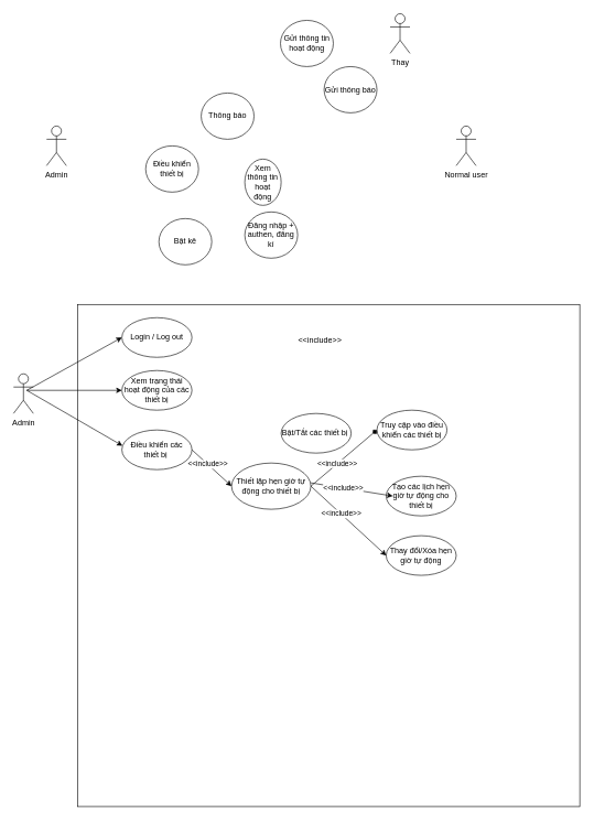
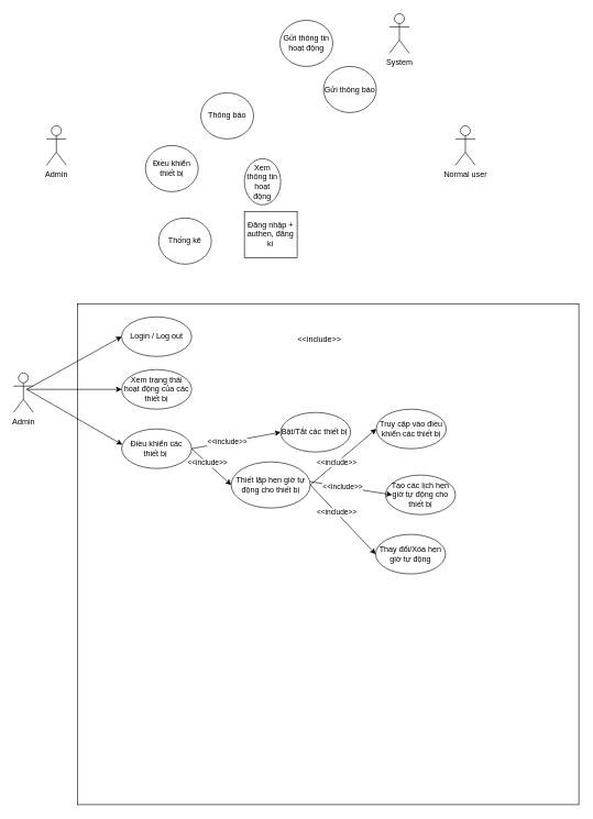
- <mxCell id="10" value="Thay&lt;br&gt;" style="shape=umlActor;verticalLabelPosition=bottom;verticalAlign=top;html=1;outlineConnect=0;" parent="1" vertex="1"><mxGeometry x="590" y="20" width="30" height="60" as="geometry" /></mxCell>
+ <mxCell id="10" value="System&lt;br&gt;" style="shape=umlActor;verticalLabelPosition=bottom;verticalAlign=top;html=1;outlineConnect=0;" parent="1" vertex="1"><mxGeometry x="590" y="20" width="30" height="60" as="geometry" /></mxCell>
- <mxCell id="4" value="Đăng nhập + authen, đăng kí" style="ellipse;whiteSpace=wrap;html=1;" parent="1" vertex="1"><mxGeometry x="370" y="320" width="80" height="70" as="geometry" /></mxCell>
+ <mxCell id="4" value="Đăng nhập + authen, đăng kí" style="whiteSpace=wrap;html=1;rounded=0;" parent="1" vertex="1"><mxGeometry x="370" y="320" width="80" height="70" as="geometry" /></mxCell>
- <mxCell id="8" value="Bật kê" style="ellipse;whiteSpace=wrap;html=1;" parent="1" vertex="1"><mxGeometry x="240" y="330" width="80" height="70" as="geometry" /></mxCell>
+ <mxCell id="8" value="Thống kê" style="ellipse;whiteSpace=wrap;html=1;" parent="1" vertex="1"><mxGeometry x="240" y="330" width="80" height="70" as="geometry" /></mxCell>
- <mxCell id="28" value="&amp;lt;&amp;lt;include&amp;gt;&amp;gt;" style="endArrow=diamond;html=1;rounded=0;exitX=1;exitY=0.5;exitDx=0;exitDy=0;entryX=0;entryY=0.5;entryDx=0;entryDy=0;" edge="1" parent="1" source="18" target="19"><mxGeometry x="-0.2" width="50" height="50" relative="1" as="geometry"><mxPoint x="300" y="690" as="sourcePoint" /><mxPoint x="360" y="630" as="targetPoint" /><Array as="points" /><mxPoint as="offset" /></mxGeometry></mxCell>
+ <mxCell id="28" value="&amp;lt;&amp;lt;include&amp;gt;&amp;gt;" style="endArrow=classic;html=1;rounded=0;exitX=1;exitY=0.5;exitDx=0;exitDy=0;entryX=0;entryY=0.5;entryDx=0;entryDy=0;" edge="1" parent="1" source="18" target="19"><mxGeometry x="-0.2" width="50" height="50" relative="1" as="geometry"><mxPoint x="300" y="690" as="sourcePoint" /><mxPoint x="360" y="630" as="targetPoint" /><Array as="points" /><mxPoint as="offset" /></mxGeometry></mxCell>
+ <mxCell id="27" value="&amp;lt;&amp;lt;include&amp;gt;&amp;gt;" style="endArrow=classic;html=1;rounded=0;exitX=1;exitY=0.5;exitDx=0;exitDy=0;entryX=0;entryY=0.5;entryDx=0;entryDy=0;" edge="1" parent="1" source="16" target="17"><mxGeometry x="-0.2" width="50" height="50" relative="1" as="geometry"><mxPoint x="450" y="690" as="sourcePoint" /><mxPoint x="500" y="640" as="targetPoint" /><Array as="points" /><mxPoint as="offset" /></mxGeometry></mxCell>
- <mxCell id="21" value="Thay đổi/Xóa hẹn giờ tự động" style="ellipse;whiteSpace=wrap;html=1;" vertex="1" parent="1"><mxGeometry x="584" y="810" width="106" height="60" as="geometry" /></mxCell>
+ <mxCell id="21" value="Thay đổi/Xóa hẹn giờ tự động" style="ellipse;whiteSpace=wrap;html=1;" vertex="1" parent="1"><mxGeometry x="569" y="810" width="106" height="60" as="geometry" /></mxCell>
